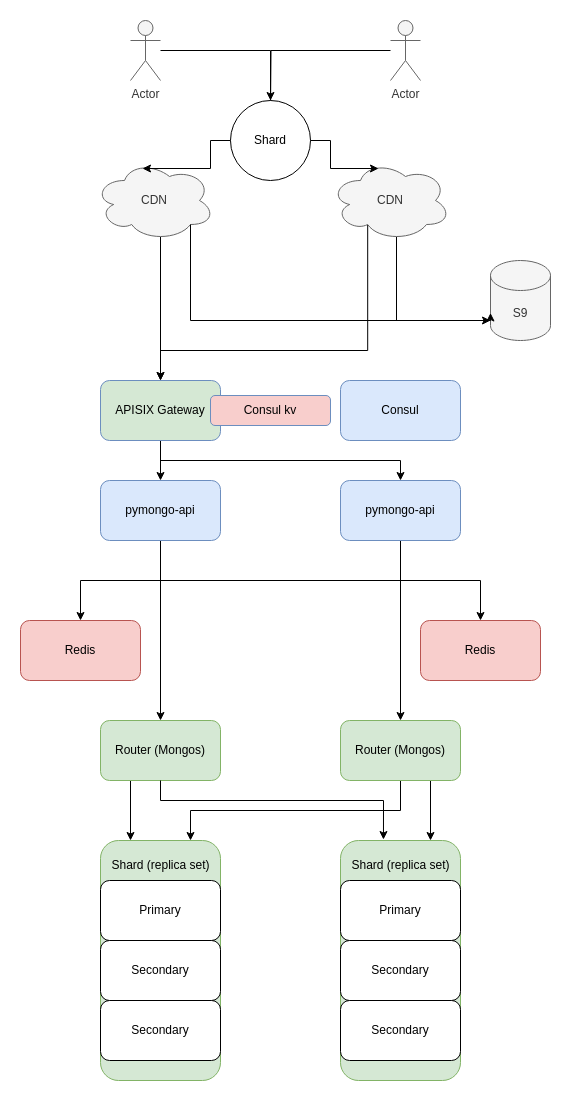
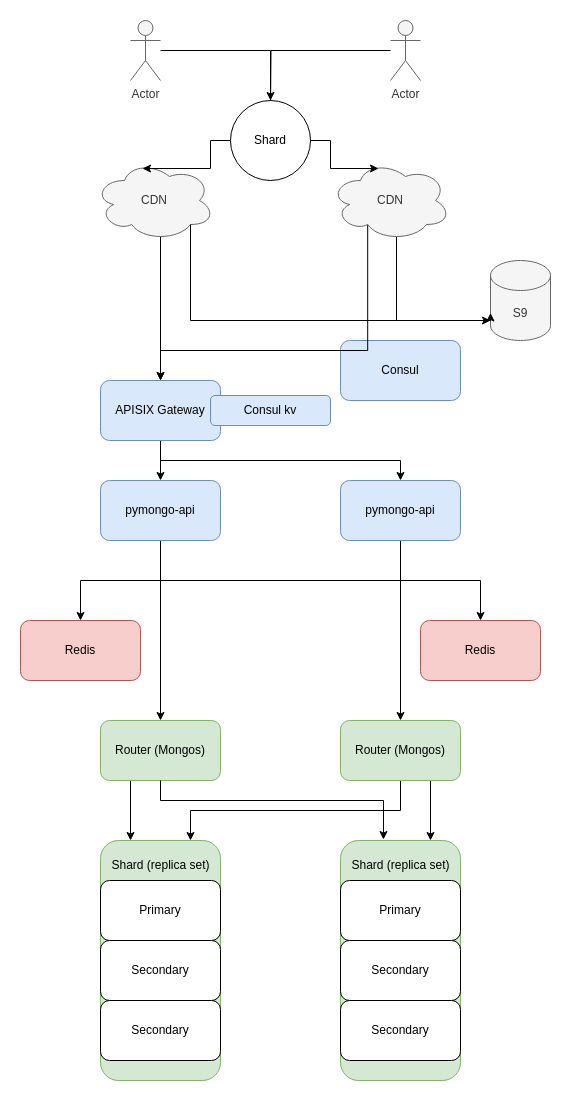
- <mxCell id="26" value="APISIX Gateway" style="rounded=1;whiteSpace=wrap;html=1;fillColor=#d5e8d4;strokeColor=#6c8ebf;" parent="1" vertex="1"><mxGeometry x="100" y="380" width="120" height="60" as="geometry" /></mxCell>
+ <mxCell id="26" value="APISIX Gateway" style="rounded=1;whiteSpace=wrap;html=1;fillColor=#dae8fc;strokeColor=#6c8ebf;" parent="1" vertex="1"><mxGeometry x="100" y="380" width="120" height="60" as="geometry" /></mxCell>
- <mxCell id="30" value="Consul kv" style="rounded=1;whiteSpace=wrap;html=1;fillColor=#f8cecc;strokeColor=#6c8ebf;" parent="1" vertex="1"><mxGeometry x="210" y="395" width="120" height="30" as="geometry" /></mxCell>
+ <mxCell id="30" value="Consul kv" style="rounded=1;whiteSpace=wrap;html=1;fillColor=#dae8fc;strokeColor=#6c8ebf;" parent="1" vertex="1"><mxGeometry x="210" y="395" width="120" height="30" as="geometry" /></mxCell>
- <mxCell id="27" value="Consul" style="rounded=1;whiteSpace=wrap;html=1;fillColor=#dae8fc;strokeColor=#6c8ebf;" parent="1" vertex="1"><mxGeometry x="340" y="380" width="120" height="60" as="geometry" /></mxCell>
+ <mxCell id="27" value="Consul" style="rounded=1;whiteSpace=wrap;html=1;fillColor=#dae8fc;strokeColor=#6c8ebf;" parent="1" vertex="1"><mxGeometry x="340" y="340" width="120" height="60" as="geometry" /></mxCell>
